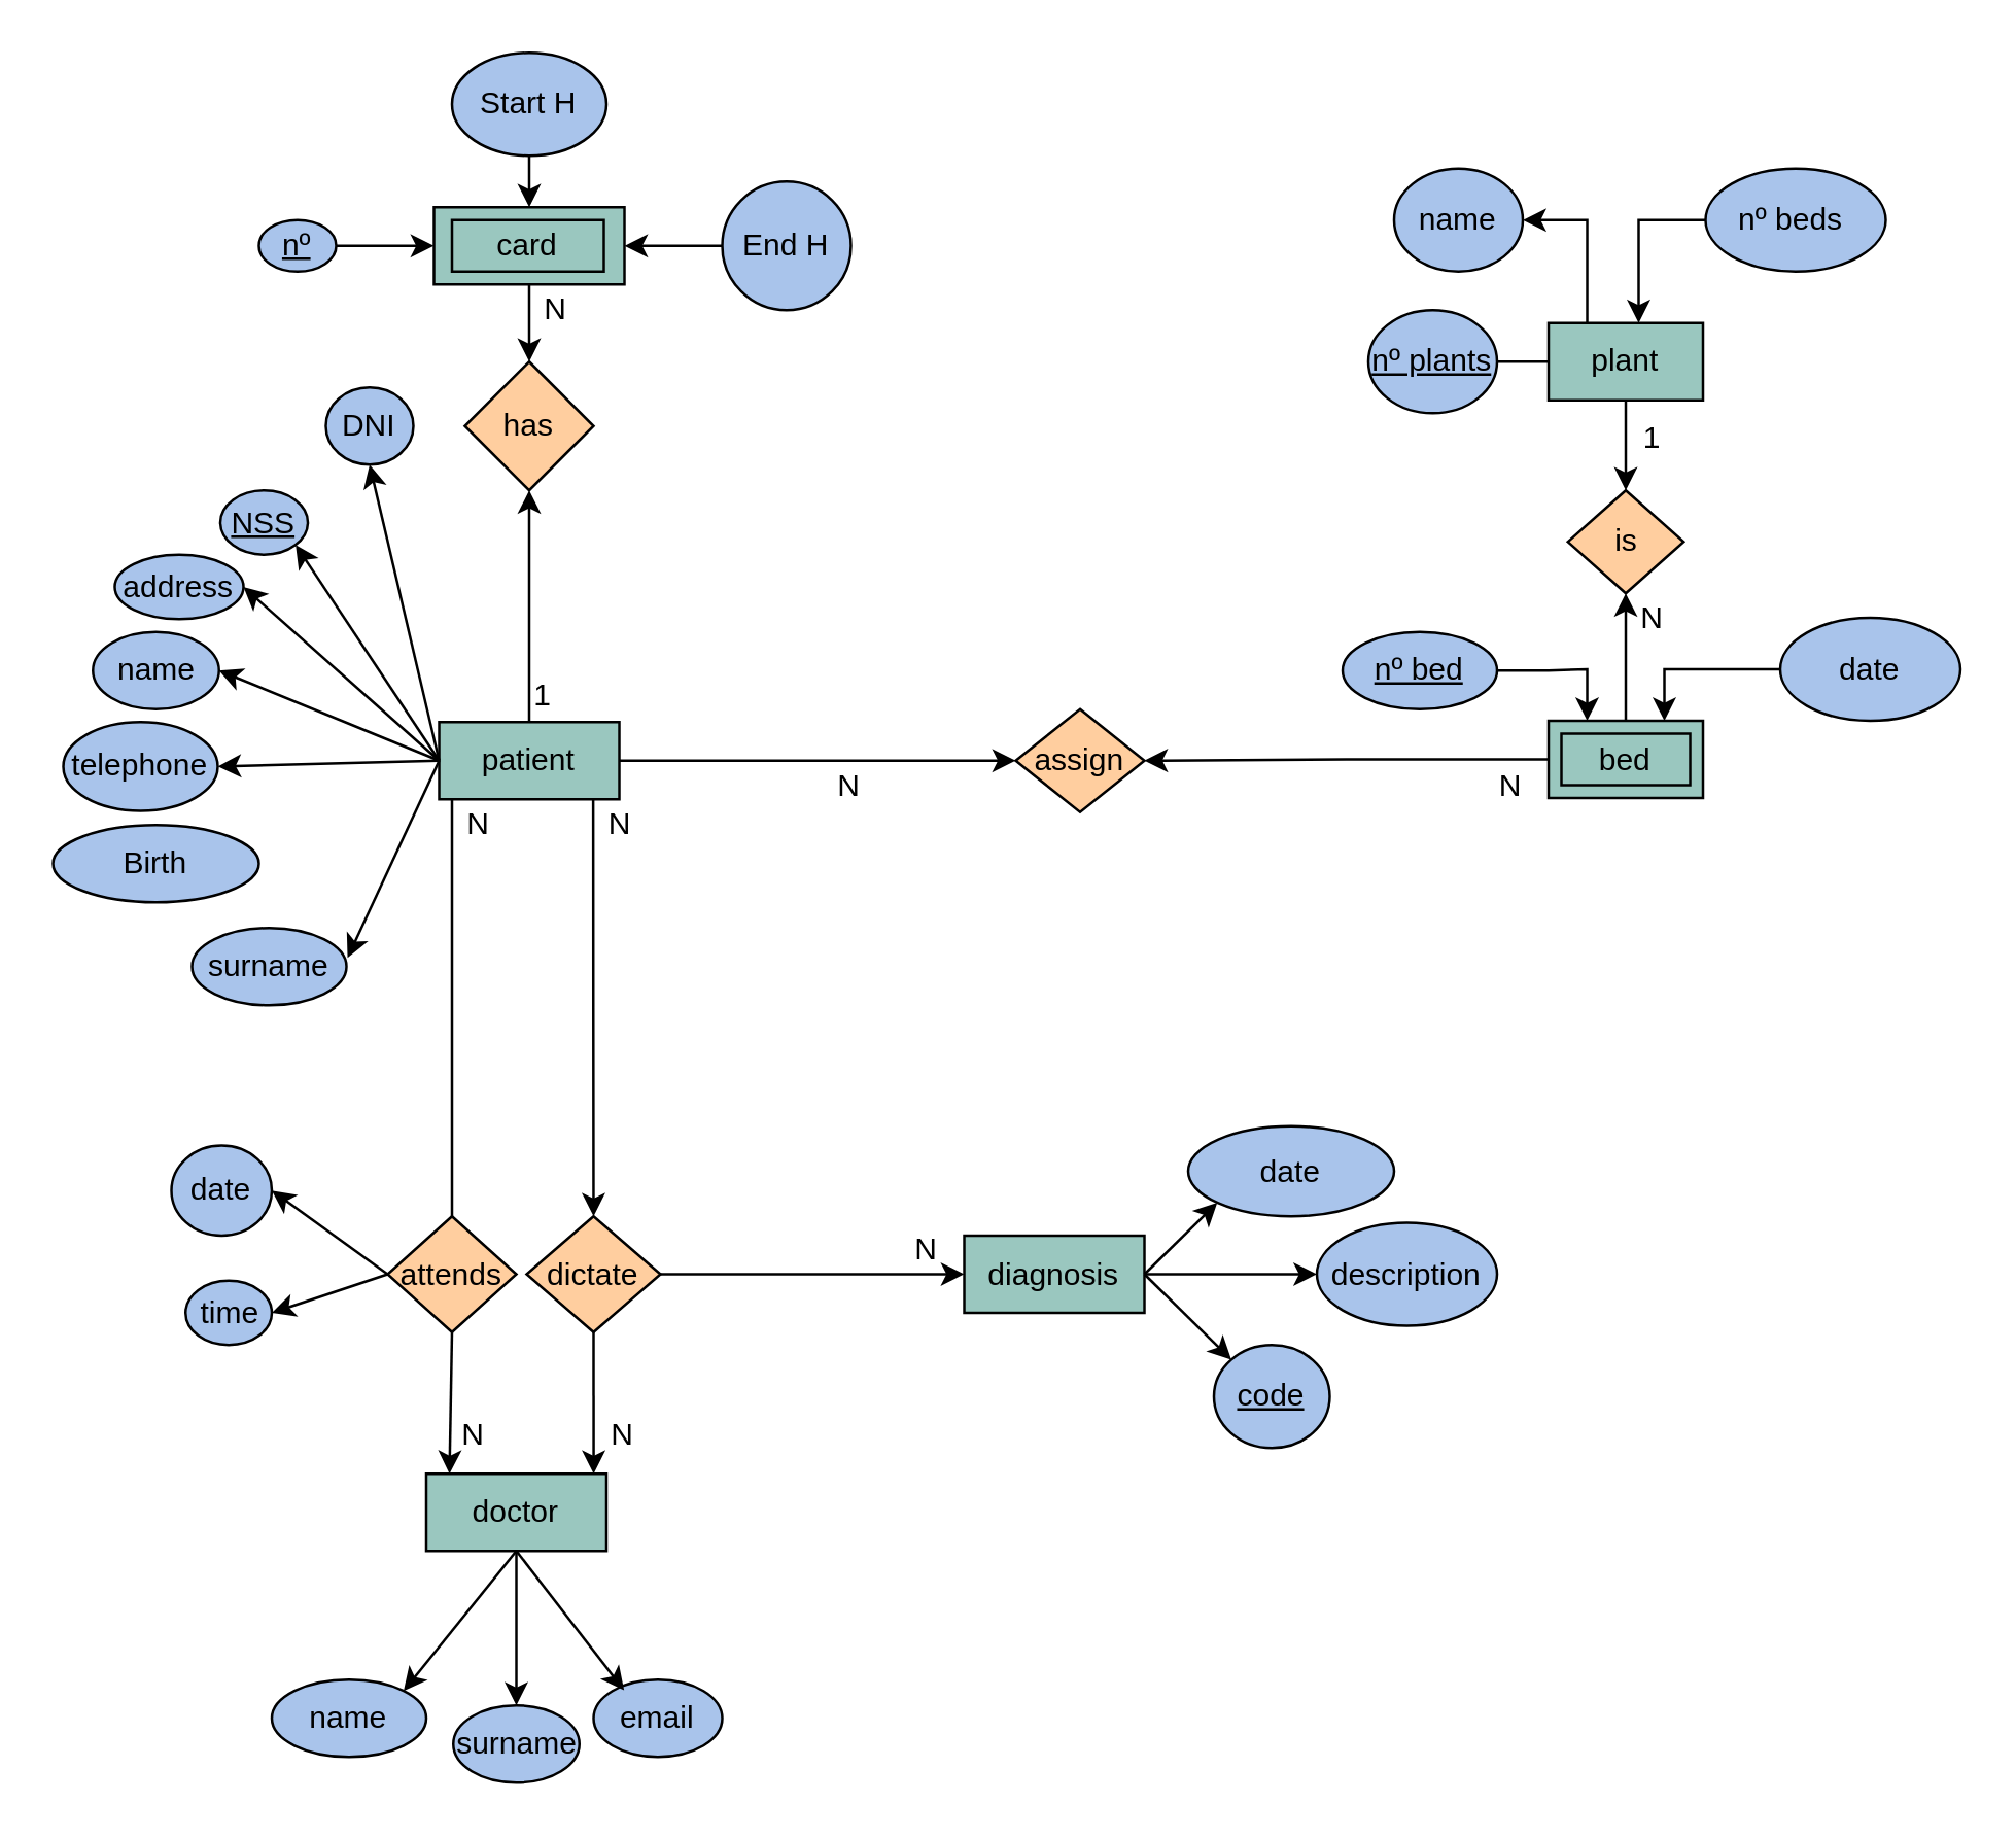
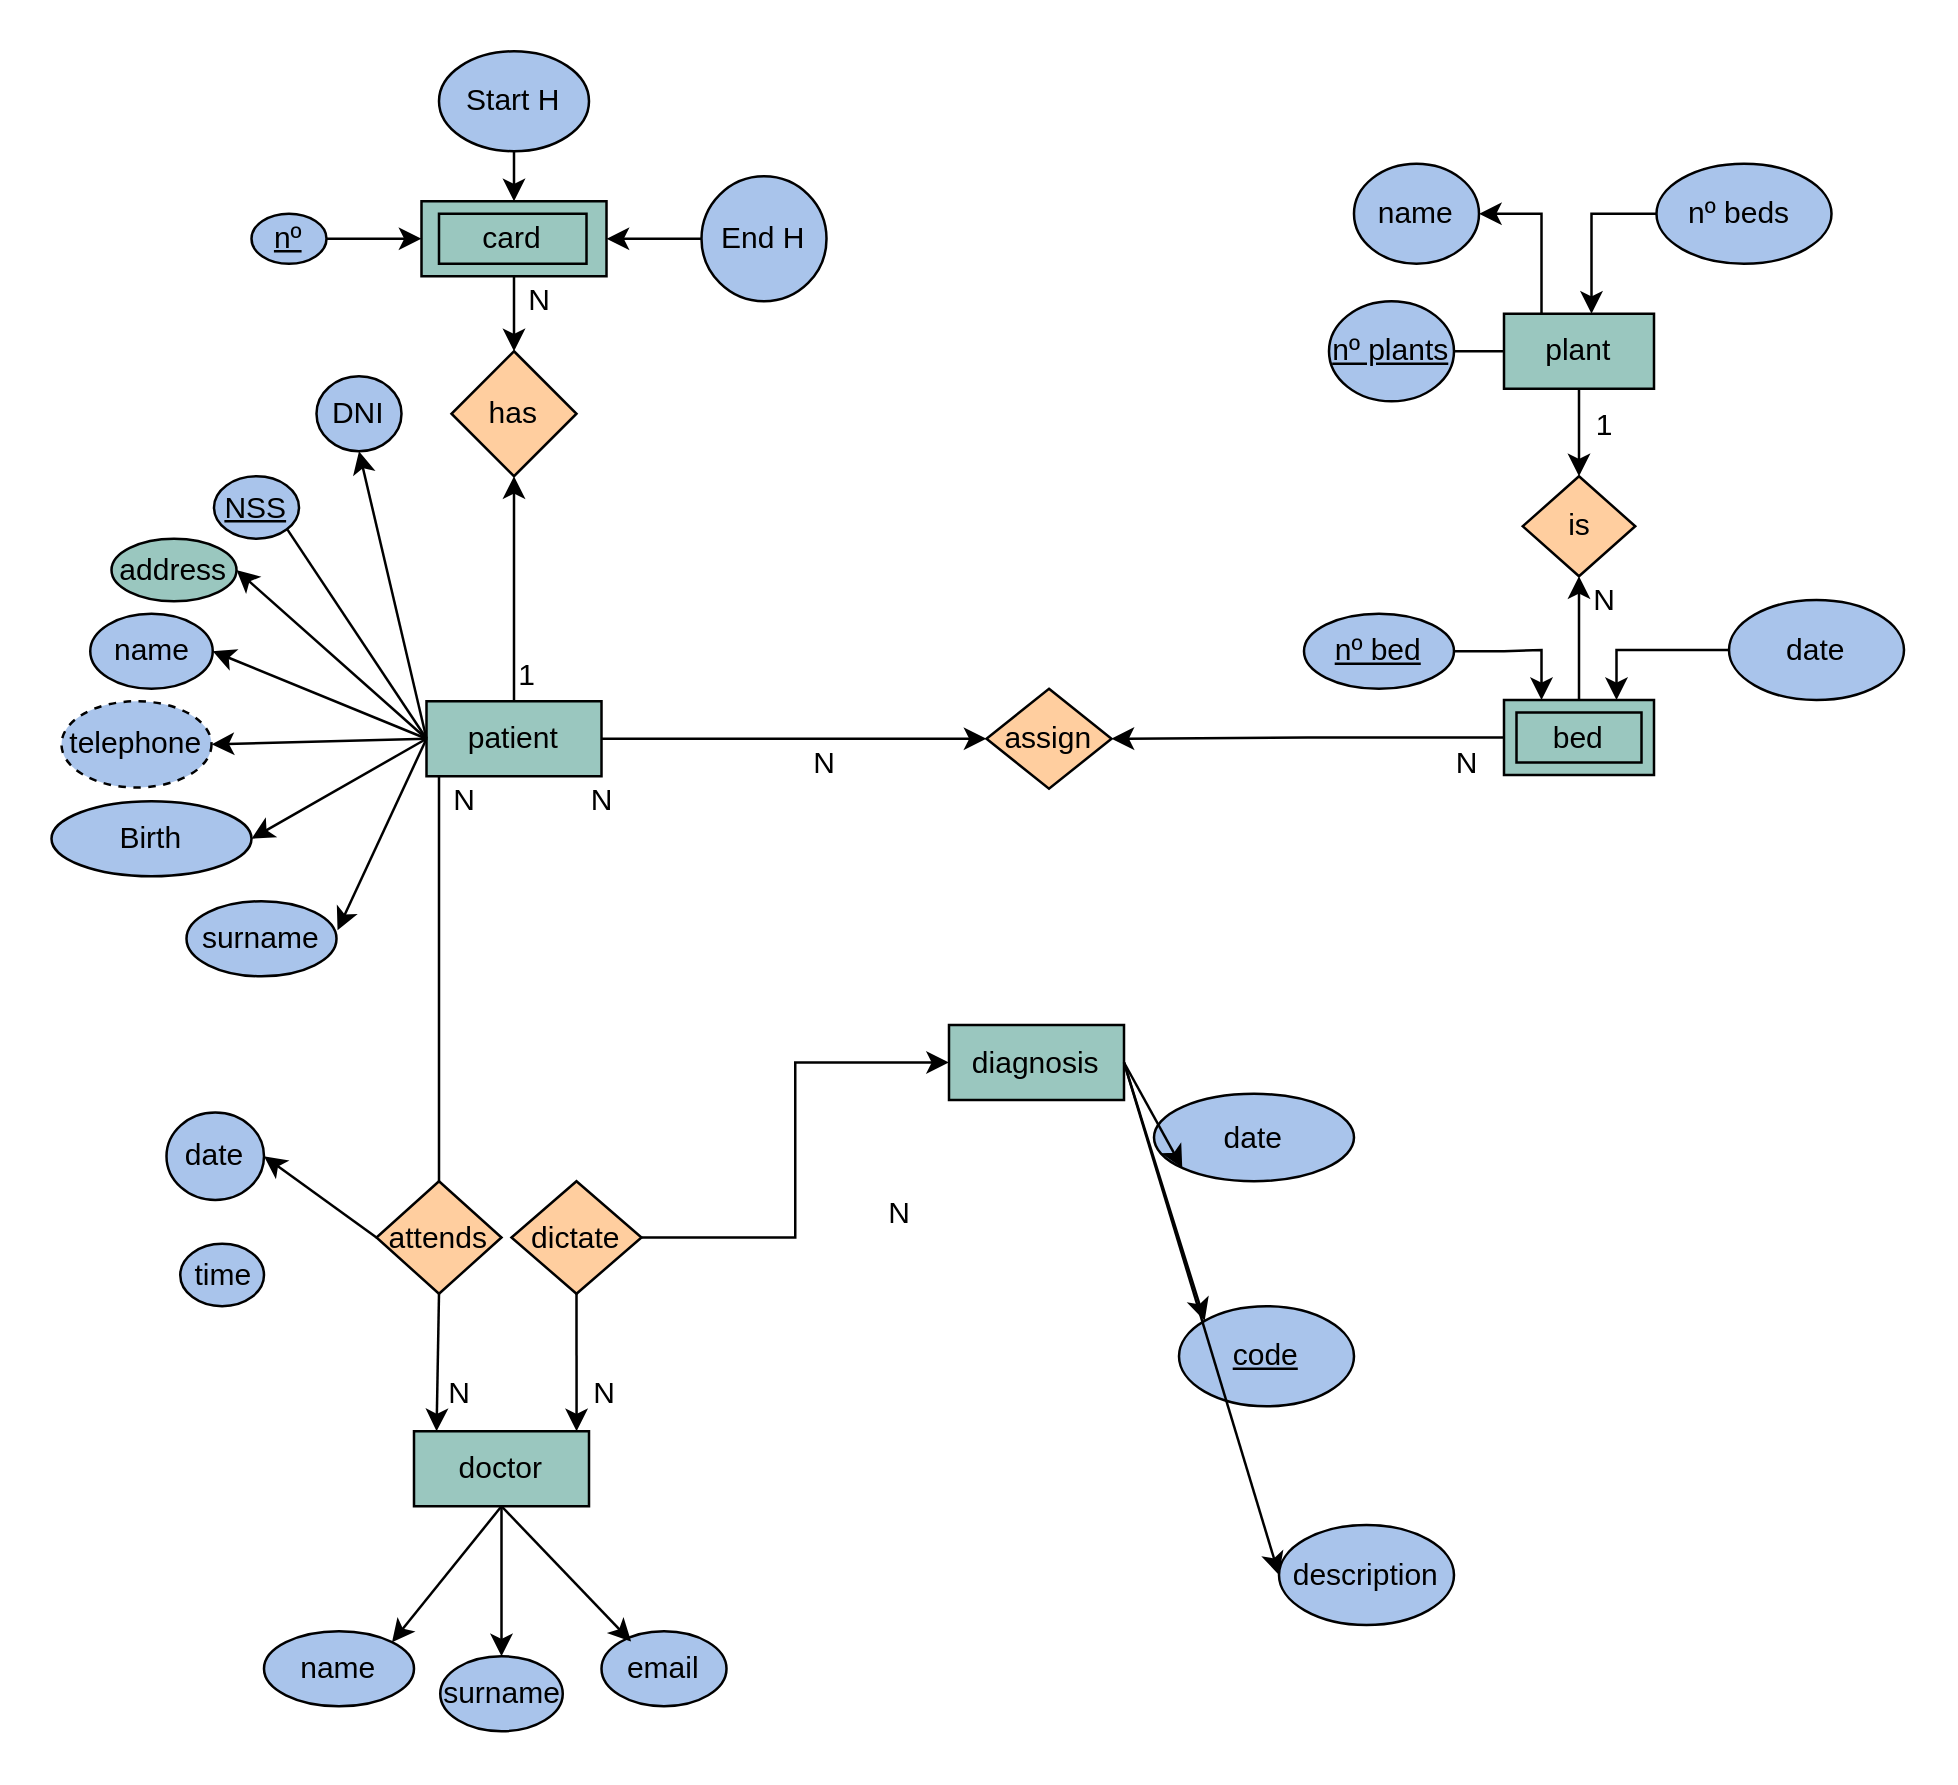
- <mxCell id="56" value="" style="endArrow=classic;html=1;rounded=0;exitX=0;exitY=0.5;exitDx=0;exitDy=0;entryX=1;entryY=1;entryDx=0;entryDy=0;" edge="1" parent="1" source="4" target="5"><mxGeometry width="50" height="50" relative="1" as="geometry"><mxPoint x="158.5" y="294.5" as="sourcePoint" /><mxPoint x="114" y="224.5" as="targetPoint" /></mxGeometry></mxCell>
+ <mxCell id="56" value="" style="endArrow=none;html=1;rounded=0;exitX=0;exitY=0.5;exitDx=0;exitDy=0;entryX=1;entryY=1;entryDx=0;entryDy=0;" edge="1" parent="1" source="4" target="5"><mxGeometry width="50" height="50" relative="1" as="geometry"><mxPoint x="158.5" y="294.5" as="sourcePoint" /><mxPoint x="114" y="224.5" as="targetPoint" /></mxGeometry></mxCell>
- <mxCell id="10" value="address" style="ellipse;whiteSpace=wrap;html=1;fillColor=#A9C4EB;" vertex="1" parent="1"><mxGeometry x="44" y="215" width="50" height="25" as="geometry" /></mxCell>
+ <mxCell id="10" value="address" style="ellipse;whiteSpace=wrap;html=1;fillColor=#9ac7bf;" vertex="1" parent="1"><mxGeometry x="44" y="215" width="50" height="25" as="geometry" /></mxCell>
- <mxCell id="11" value="telephone" style="ellipse;whiteSpace=wrap;html=1;fillColor=#A9C4EB;" vertex="1" parent="1"><mxGeometry x="24" y="280" width="60" height="34.5" as="geometry" /></mxCell>
+ <mxCell id="11" value="telephone" style="ellipse;whiteSpace=wrap;html=1;fillColor=#A9C4EB;dashed=1;" vertex="1" parent="1"><mxGeometry x="24" y="280" width="60" height="34.5" as="geometry" /></mxCell>
+ <mxCell id="60" value="" style="endArrow=classic;html=1;rounded=0;exitX=0;exitY=0.5;exitDx=0;exitDy=0;entryX=1;entryY=0.5;entryDx=0;entryDy=0;" edge="1" parent="1" source="4" target="9"><mxGeometry width="50" height="50" relative="1" as="geometry"><mxPoint x="237.5" y="330" as="sourcePoint" /><mxPoint x="193" y="260" as="targetPoint" /></mxGeometry></mxCell>
- <mxCell id="41" style="edgeStyle=orthogonalEdgeStyle;rounded=0;orthogonalLoop=1;jettySize=auto;html=1;exitX=0.855;exitY=0.995;exitDx=0;exitDy=0;entryX=0.5;entryY=0;entryDx=0;entryDy=0;exitPerimeter=0;" edge="1" parent="1" source="4" target="42"><mxGeometry relative="1" as="geometry" /></mxCell>
- <mxCell id="49" value="diagnosis" style="whiteSpace=wrap;html=1;fillColor=#9AC7BF;" vertex="1" parent="1"><mxGeometry x="374" y="479.5" width="70" height="30" as="geometry" /></mxCell>
+ <mxCell id="49" value="diagnosis" style="whiteSpace=wrap;html=1;fillColor=#9AC7BF;" vertex="1" parent="1"><mxGeometry x="379" y="409.5" width="70" height="30" as="geometry" /></mxCell>
- <mxCell id="54" value="description" style="ellipse;whiteSpace=wrap;html=1;fillColor=#A9C4EB;" vertex="1" parent="1"><mxGeometry x="511" y="474.5" width="70" height="40" as="geometry" /></mxCell>
+ <mxCell id="54" value="description" style="ellipse;whiteSpace=wrap;html=1;fillColor=#A9C4EB;" vertex="1" parent="1"><mxGeometry x="511" y="609.5" width="70" height="40" as="geometry" /></mxCell>
- <mxCell id="70" value="" style="endArrow=classic;html=1;rounded=0;exitX=0;exitY=0.5;exitDx=0;exitDy=0;entryX=1;entryY=0.5;entryDx=0;entryDy=0;" edge="1" parent="1" source="39" target="48"><mxGeometry width="50" height="50" relative="1" as="geometry"><mxPoint x="334" y="482" as="sourcePoint" /><mxPoint x="384" y="432" as="targetPoint" /></mxGeometry></mxCell>
- <mxCell id="53" value="&lt;u&gt;code&lt;/u&gt;" style="ellipse;whiteSpace=wrap;html=1;fillColor=#A9C4EB;" vertex="1" parent="1"><mxGeometry x="471" y="522" width="45" height="40" as="geometry" /></mxCell>
+ <mxCell id="53" value="&lt;u&gt;code&lt;/u&gt;" style="ellipse;whiteSpace=wrap;html=1;fillColor=#A9C4EB;" vertex="1" parent="1"><mxGeometry x="471" y="522" width="70" height="40" as="geometry" /></mxCell>
- <mxCell id="46" value="email" style="ellipse;whiteSpace=wrap;html=1;fillColor=#A9C4EB;" vertex="1" parent="1"><mxGeometry x="230" y="652" width="50" height="30" as="geometry" /></mxCell>
+ <mxCell id="46" value="email" style="ellipse;whiteSpace=wrap;html=1;fillColor=#A9C4EB;" vertex="1" parent="1"><mxGeometry x="240" y="652" width="50" height="30" as="geometry" /></mxCell>
